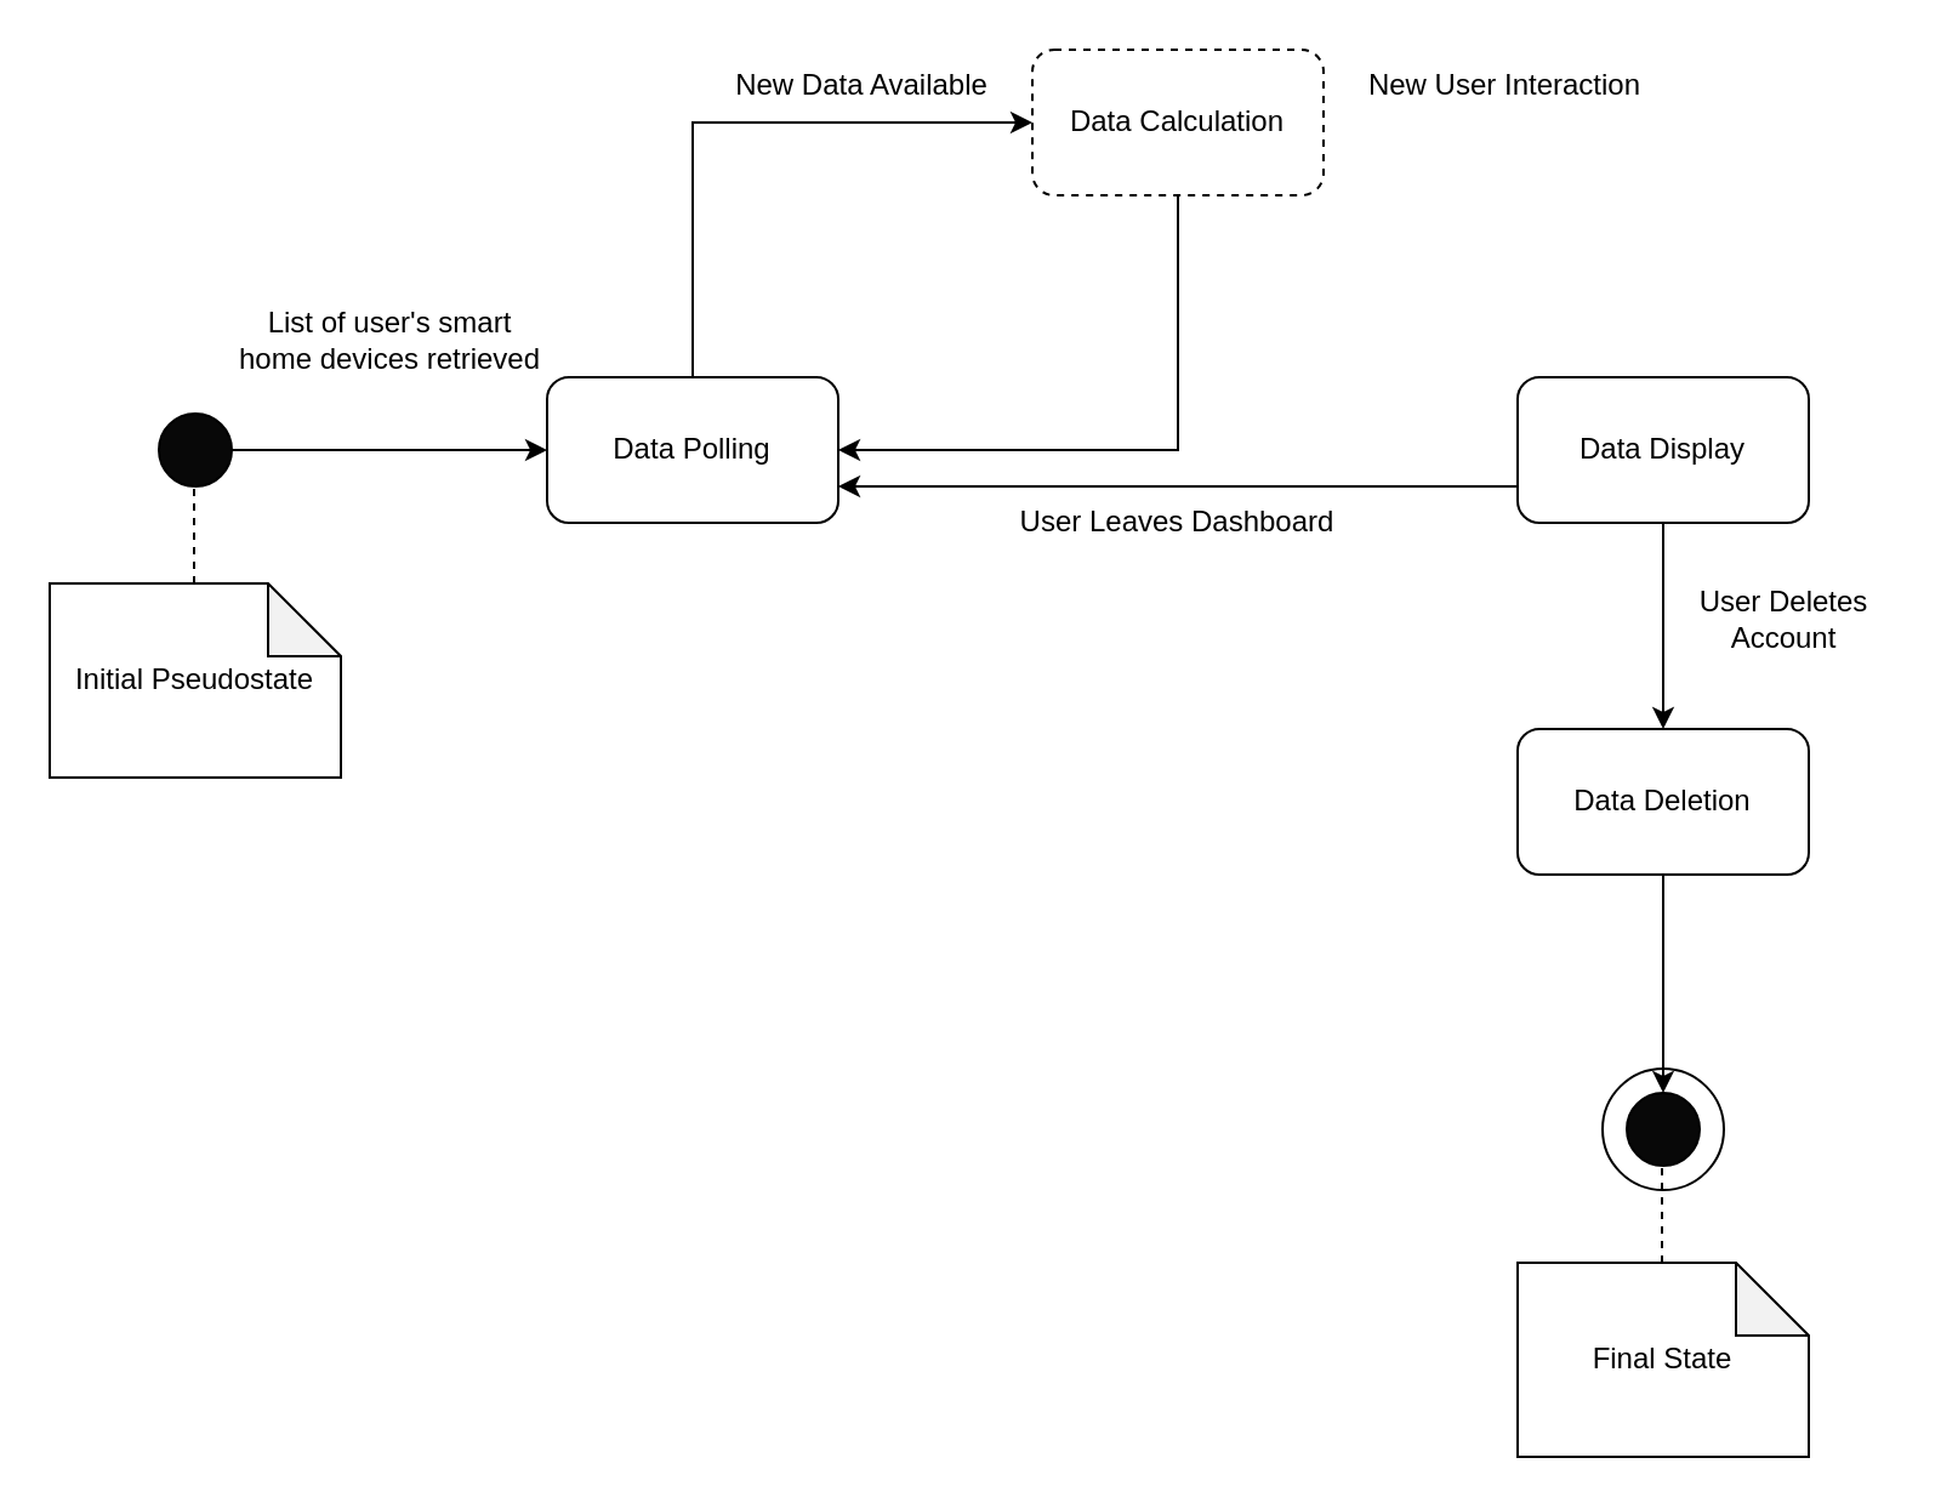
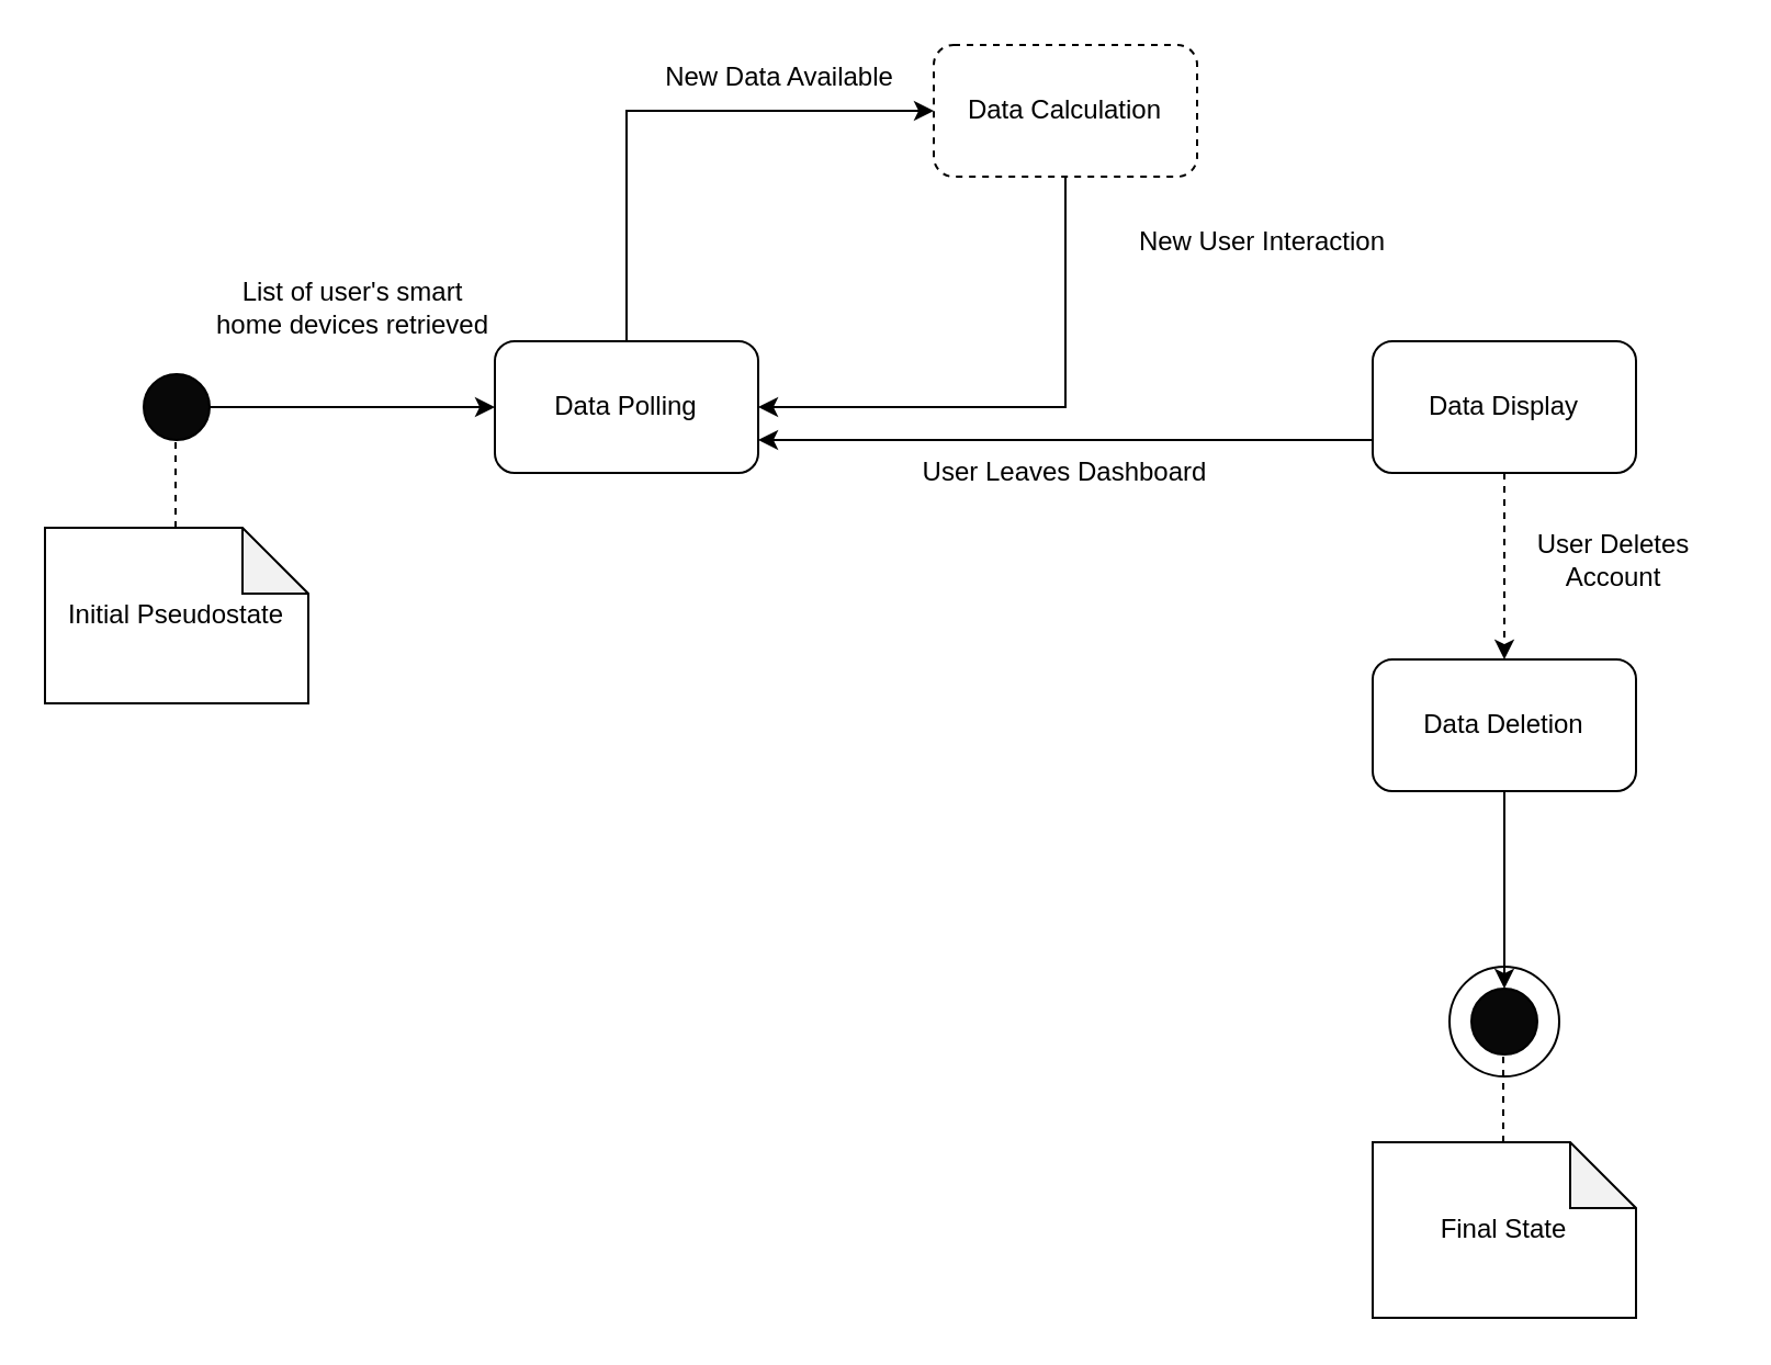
- <mxCell id="12" value="New User Interaction" style="text;html=1;strokeColor=none;fillColor=none;align=center;verticalAlign=middle;whiteSpace=wrap;rounded=0;" vertex="1" parent="1"><mxGeometry x="555" y="20" width="130" height="30" as="geometry" /></mxCell>
+ <mxCell id="12" value="New User Interaction" style="text;html=1;strokeColor=none;fillColor=none;align=center;verticalAlign=middle;whiteSpace=wrap;rounded=0;" vertex="1" parent="1"><mxGeometry x="510" y="95" width="130" height="30" as="geometry" /></mxCell>
- <mxCell id="22" value="" style="endArrow=classic;html=1;rounded=0;exitX=0.5;exitY=1;exitDx=0;exitDy=0;entryX=0.5;entryY=0;entryDx=0;entryDy=0;" edge="1" parent="1" source="4" target="16"><mxGeometry width="50" height="50" relative="1" as="geometry"><mxPoint x="615" y="470" as="sourcePoint" /><mxPoint x="665" y="420" as="targetPoint" /></mxGeometry></mxCell>
+ <mxCell id="22" value="" style="endArrow=classic;html=1;rounded=0;exitX=0.5;exitY=1;exitDx=0;exitDy=0;entryX=0.5;entryY=0;entryDx=0;entryDy=0;dashed=1;" edge="1" parent="1" source="4" target="16"><mxGeometry width="50" height="50" relative="1" as="geometry"><mxPoint x="615" y="470" as="sourcePoint" /><mxPoint x="665" y="420" as="targetPoint" /></mxGeometry></mxCell>
